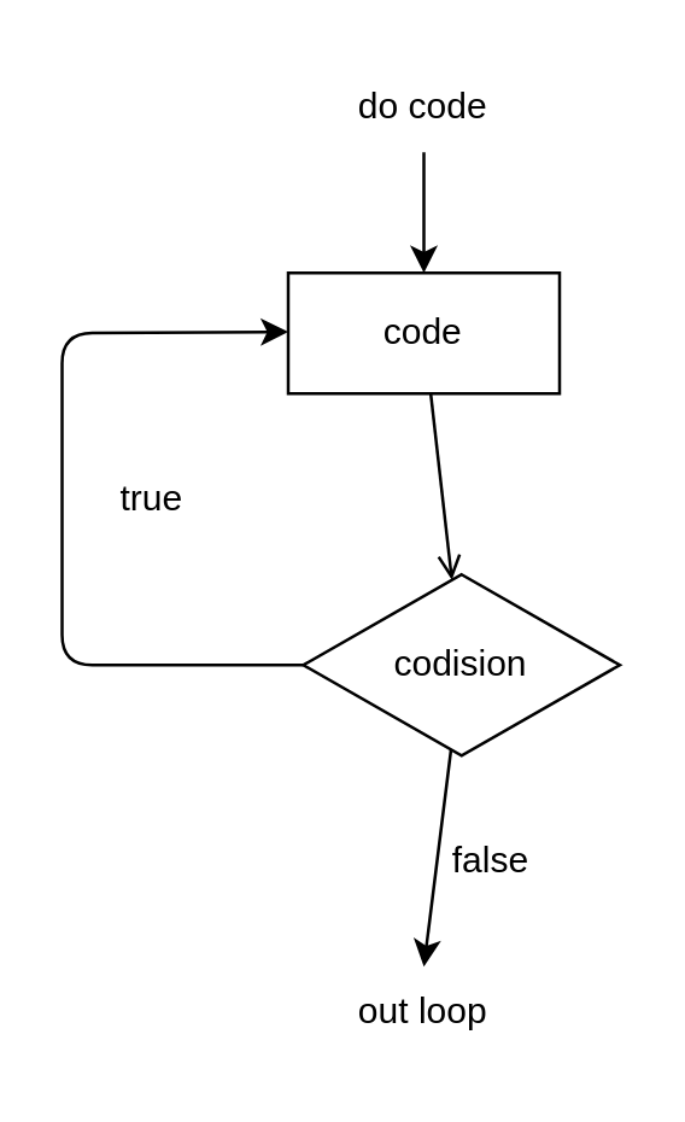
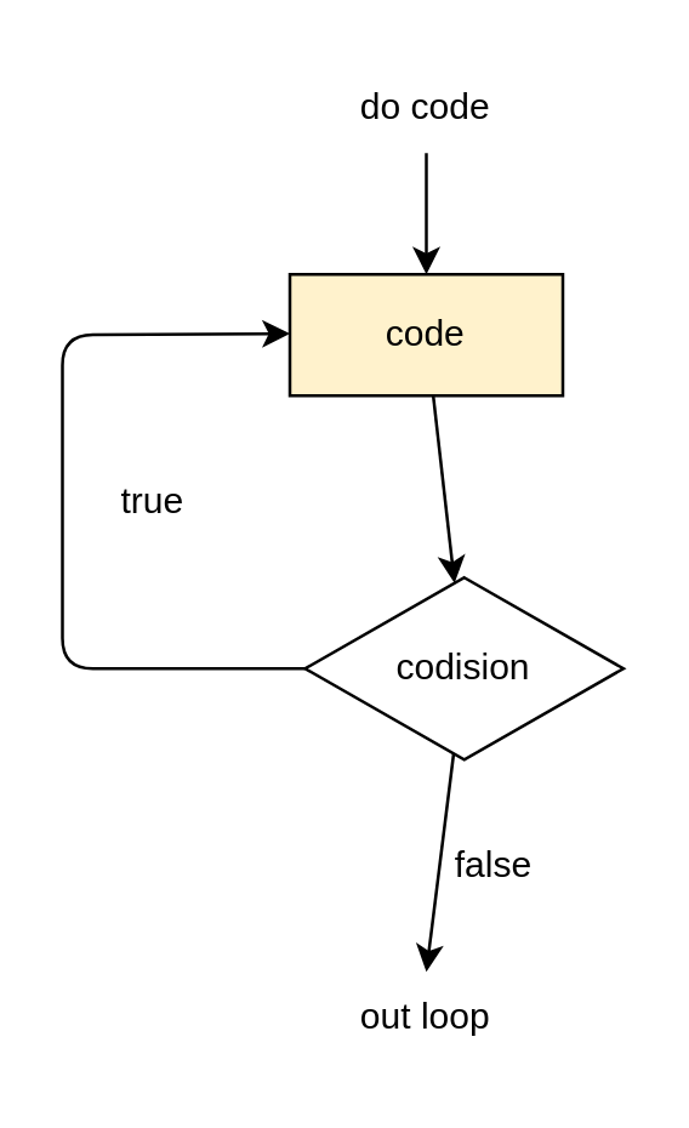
- <mxCell id="4" value="code&lt;br&gt;" style="whiteSpace=wrap;html=1;" parent="1" vertex="1"><mxGeometry x="95" y="90" width="90" height="40" as="geometry" /></mxCell>
+ <mxCell id="4" value="code&lt;br&gt;" style="whiteSpace=wrap;html=1;fillColor=#fff2cc;" parent="1" vertex="1"><mxGeometry x="95" y="90" width="90" height="40" as="geometry" /></mxCell>
- <mxCell id="3" value="" style="edgeStyle=none;html=1;endArrow=open;" parent="1" source="4" target="6" edge="1"><mxGeometry relative="1" as="geometry" /></mxCell>
+ <mxCell id="3" value="" style="edgeStyle=none;html=1;" parent="1" source="4" target="6" edge="1"><mxGeometry relative="1" as="geometry" /></mxCell>
